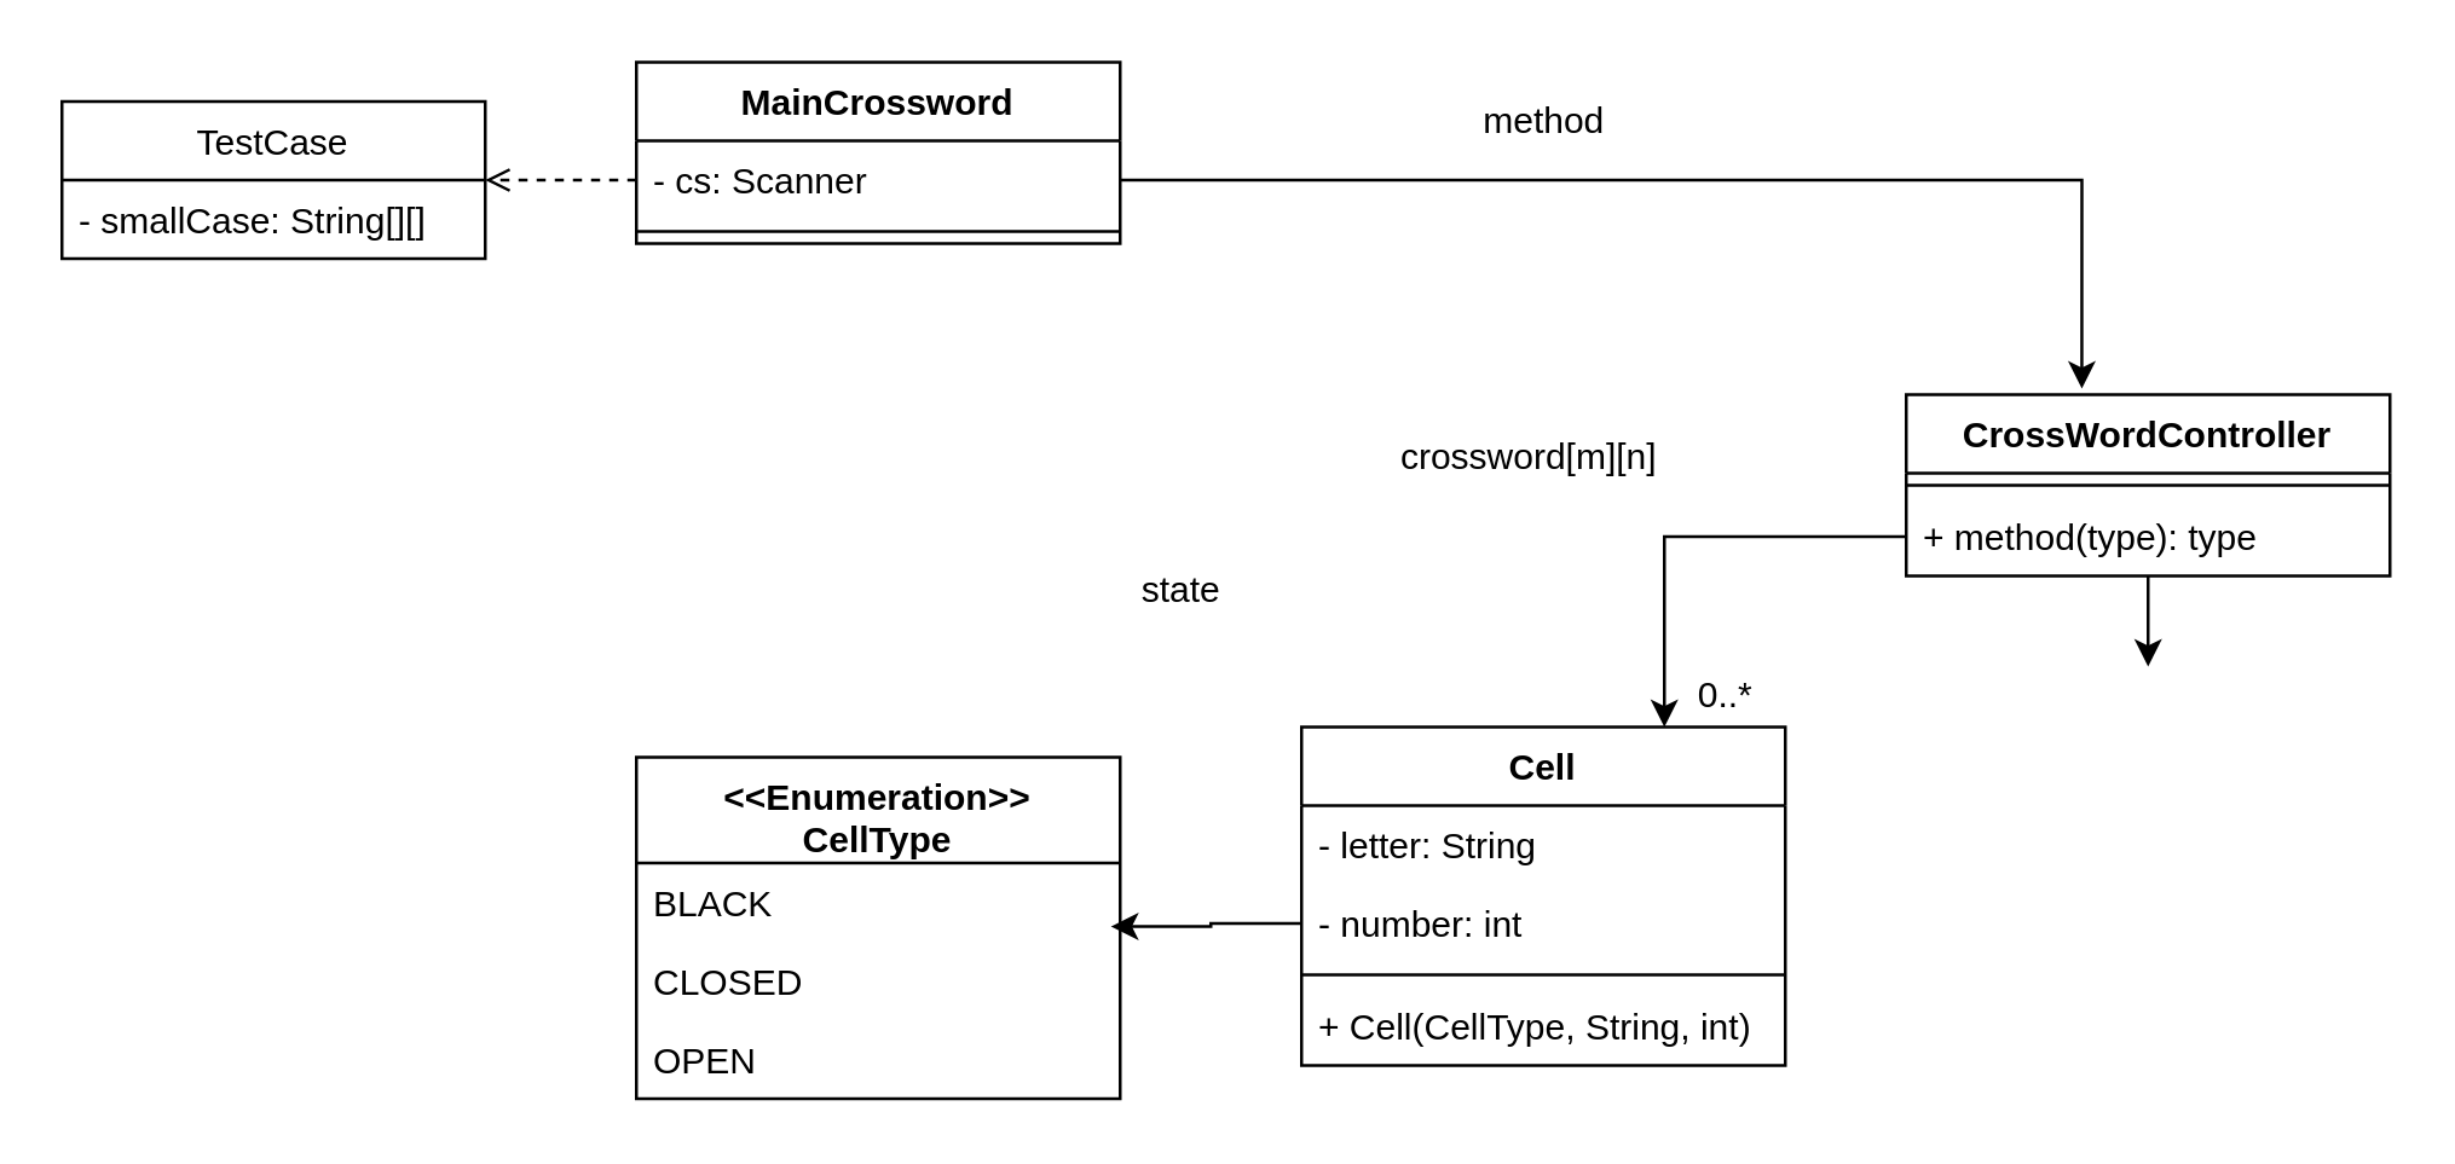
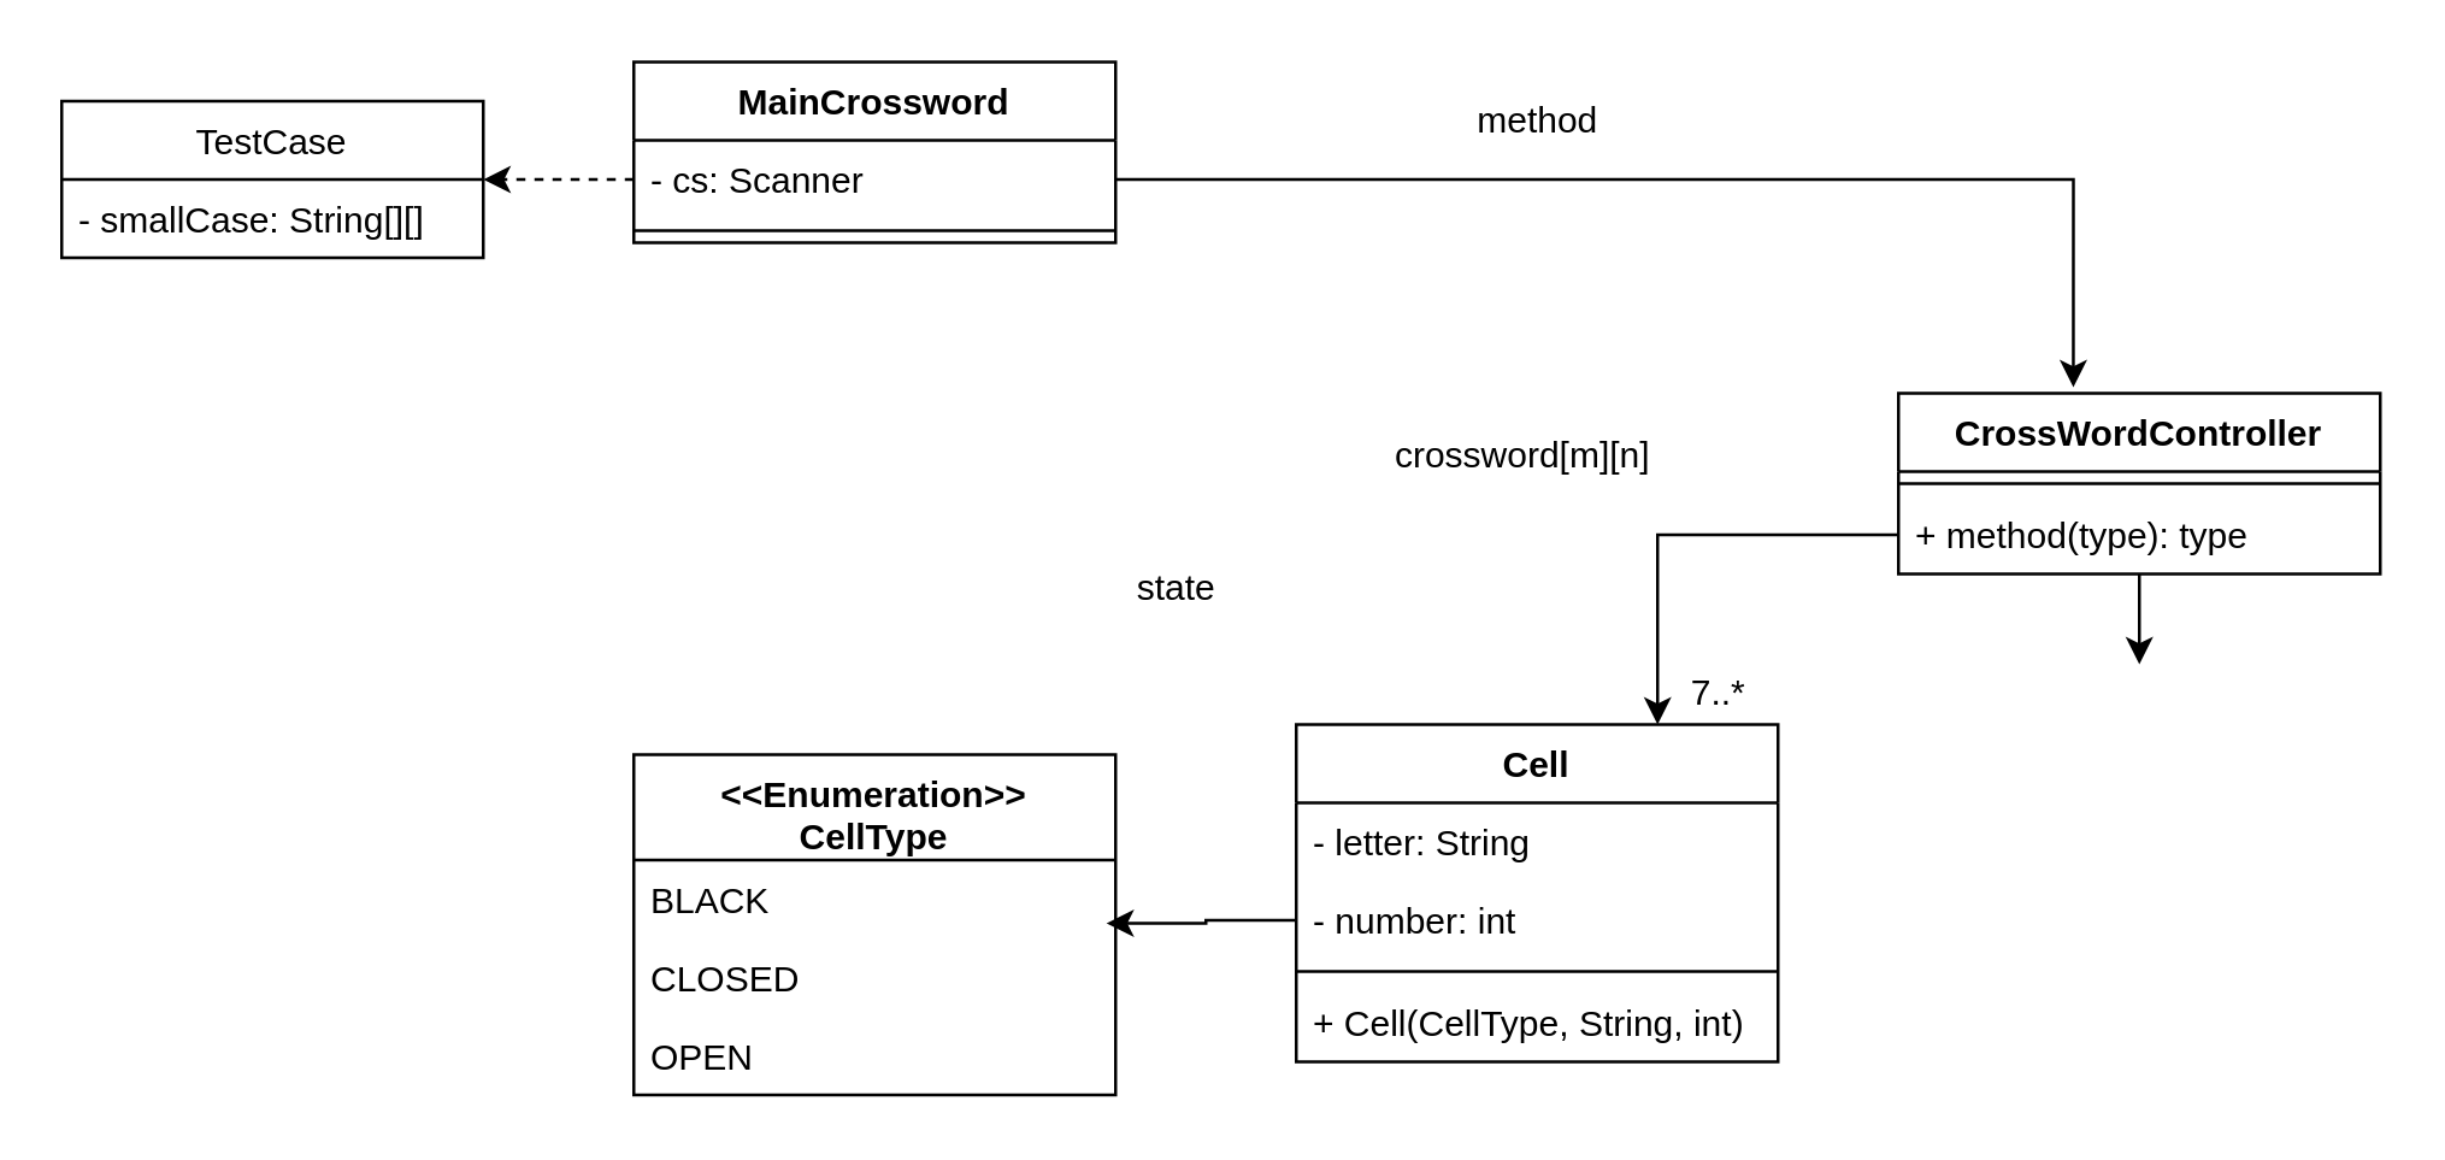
- <mxCell id="27" style="edgeStyle=orthogonalEdgeStyle;rounded=0;orthogonalLoop=1;jettySize=auto;html=1;exitX=0;exitY=0.5;exitDx=0;exitDy=0;dashed=1;endArrow=open;" parent="1" source="3" target="25" edge="1"><mxGeometry relative="1" as="geometry" /></mxCell>
+ <mxCell id="27" style="edgeStyle=orthogonalEdgeStyle;rounded=0;orthogonalLoop=1;jettySize=auto;html=1;exitX=0;exitY=0.5;exitDx=0;exitDy=0;dashed=1;" parent="1" source="3" target="25" edge="1"><mxGeometry relative="1" as="geometry" /></mxCell>
- <mxCell id="21" value="0..*" style="text;html=1;align=center;verticalAlign=middle;resizable=0;points=[];autosize=1;strokeColor=none;fillColor=none;" parent="1" vertex="1"><mxGeometry x="555" y="220" width="30" height="20" as="geometry" /></mxCell>
+ <mxCell id="21" value="7..*" style="text;html=1;align=center;verticalAlign=middle;resizable=0;points=[];autosize=1;strokeColor=none;fillColor=none;" parent="1" vertex="1"><mxGeometry x="555" y="220" width="30" height="20" as="geometry" /></mxCell>
